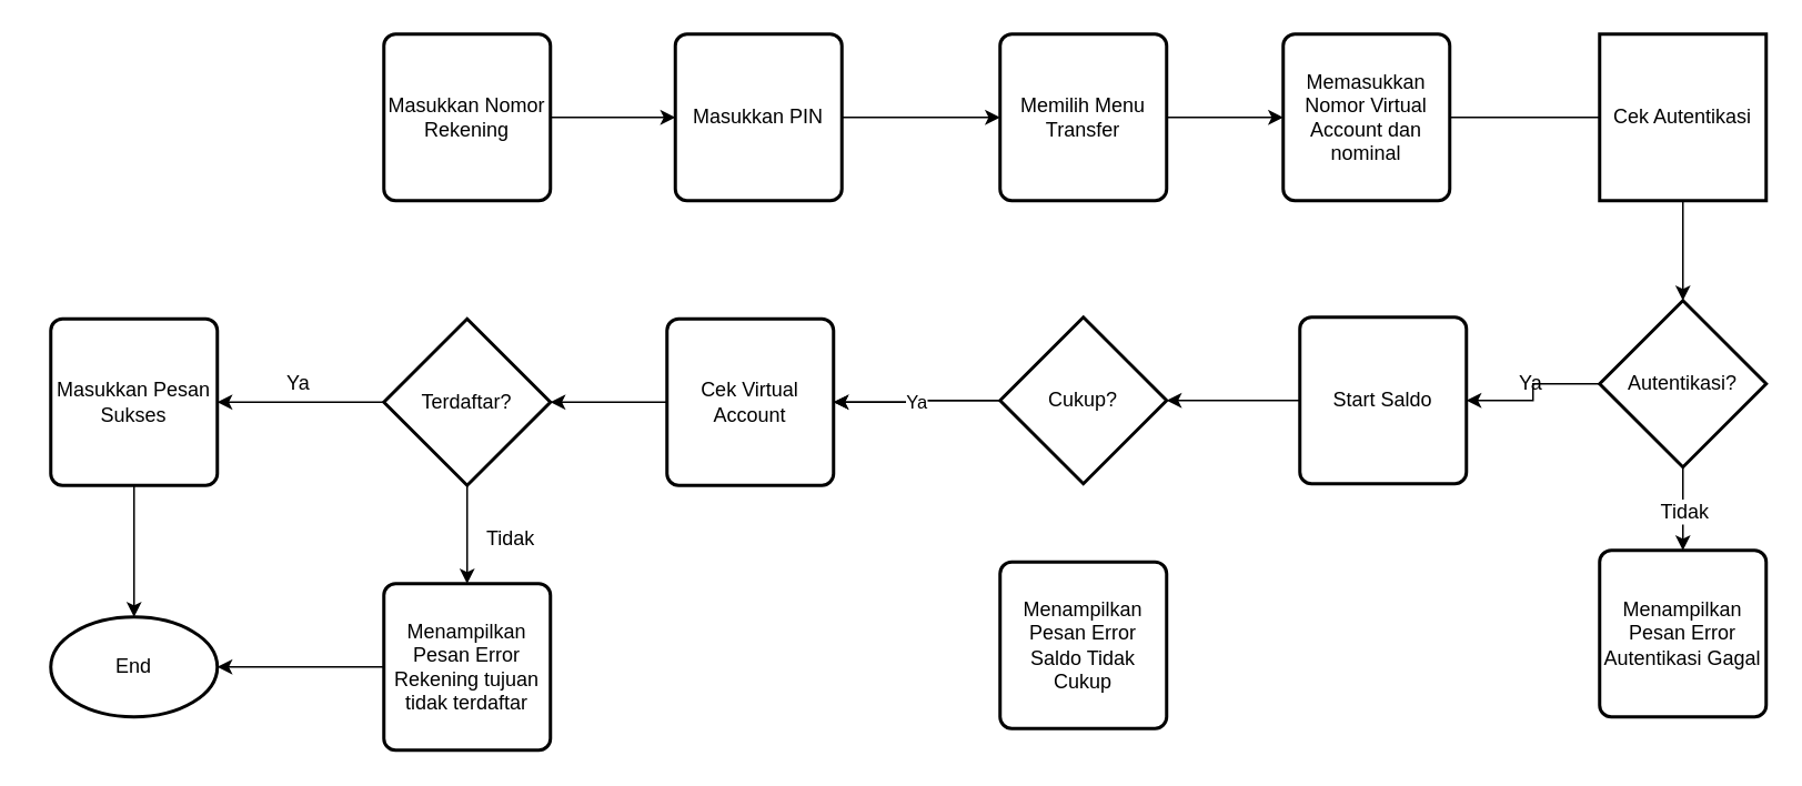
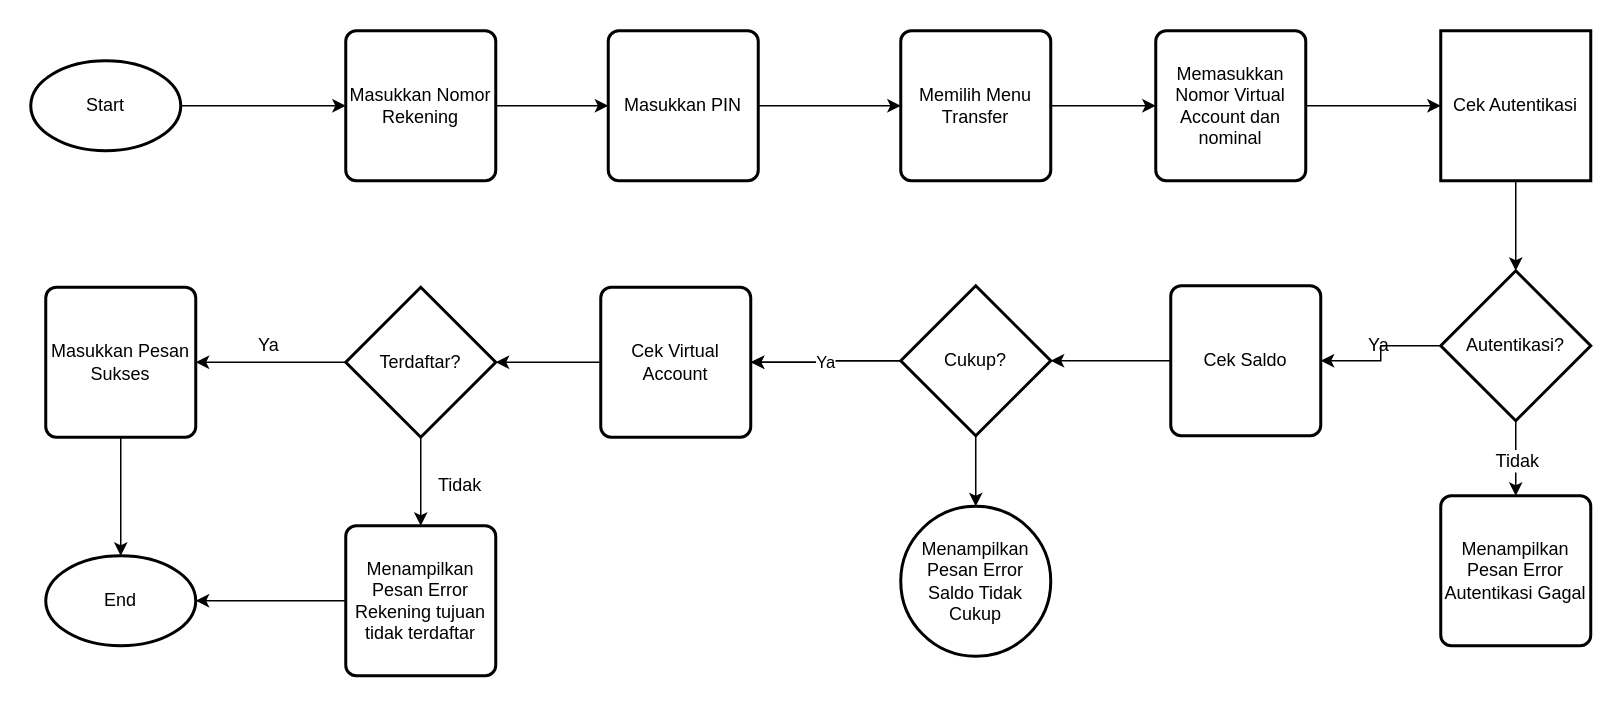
+ <mxCell id="3" value="Start" style="strokeWidth=2;html=1;shape=mxgraph.flowchart.start_1;whiteSpace=wrap;" vertex="1" parent="1"><mxGeometry x="20" y="40" width="100" height="60" as="geometry" /></mxCell>
+ <mxCell id="2" value="" style="edgeStyle=orthogonalEdgeStyle;rounded=0;orthogonalLoop=1;jettySize=auto;html=1;" edge="1" parent="1" source="3" target="5"><mxGeometry relative="1" as="geometry" /></mxCell>
- <mxCell id="10" style="edgeStyle=orthogonalEdgeStyle;rounded=0;orthogonalLoop=1;jettySize=auto;html=1;entryX=0;entryY=0.5;entryDx=0;entryDy=0;endArrow=none;" edge="1" parent="1" source="11" target="13"><mxGeometry relative="1" as="geometry" /></mxCell>
+ <mxCell id="10" style="edgeStyle=orthogonalEdgeStyle;rounded=0;orthogonalLoop=1;jettySize=auto;html=1;entryX=0;entryY=0.5;entryDx=0;entryDy=0;" edge="1" parent="1" source="11" target="13"><mxGeometry relative="1" as="geometry" /></mxCell>
- <mxCell id="19" value="Start Saldo" style="rounded=1;whiteSpace=wrap;html=1;absoluteArcSize=1;arcSize=14;strokeWidth=2;" vertex="1" parent="1"><mxGeometry x="780" y="190" width="100" height="100" as="geometry" /></mxCell>
+ <mxCell id="19" value="Cek Saldo" style="rounded=1;whiteSpace=wrap;html=1;absoluteArcSize=1;arcSize=14;strokeWidth=2;" vertex="1" parent="1"><mxGeometry x="780" y="190" width="100" height="100" as="geometry" /></mxCell>
+ <mxCell id="23" style="edgeStyle=orthogonalEdgeStyle;rounded=0;orthogonalLoop=1;jettySize=auto;html=1;" edge="1" parent="1" source="24" target="28"><mxGeometry relative="1" as="geometry" /></mxCell>
- <mxCell id="28" value="Menampilkan Pesan Error Saldo Tidak Cukup" style="rounded=1;whiteSpace=wrap;html=1;absoluteArcSize=1;arcSize=14;strokeWidth=2;" vertex="1" parent="1"><mxGeometry x="600" y="337" width="100" height="100" as="geometry" /></mxCell>
+ <mxCell id="28" value="Menampilkan Pesan Error Saldo Tidak Cukup" style="ellipse;whiteSpace=wrap;html=1;absoluteArcSize=1;arcSize=14;strokeWidth=2;" vertex="1" parent="1"><mxGeometry x="600" y="337" width="100" height="100" as="geometry" /></mxCell>
